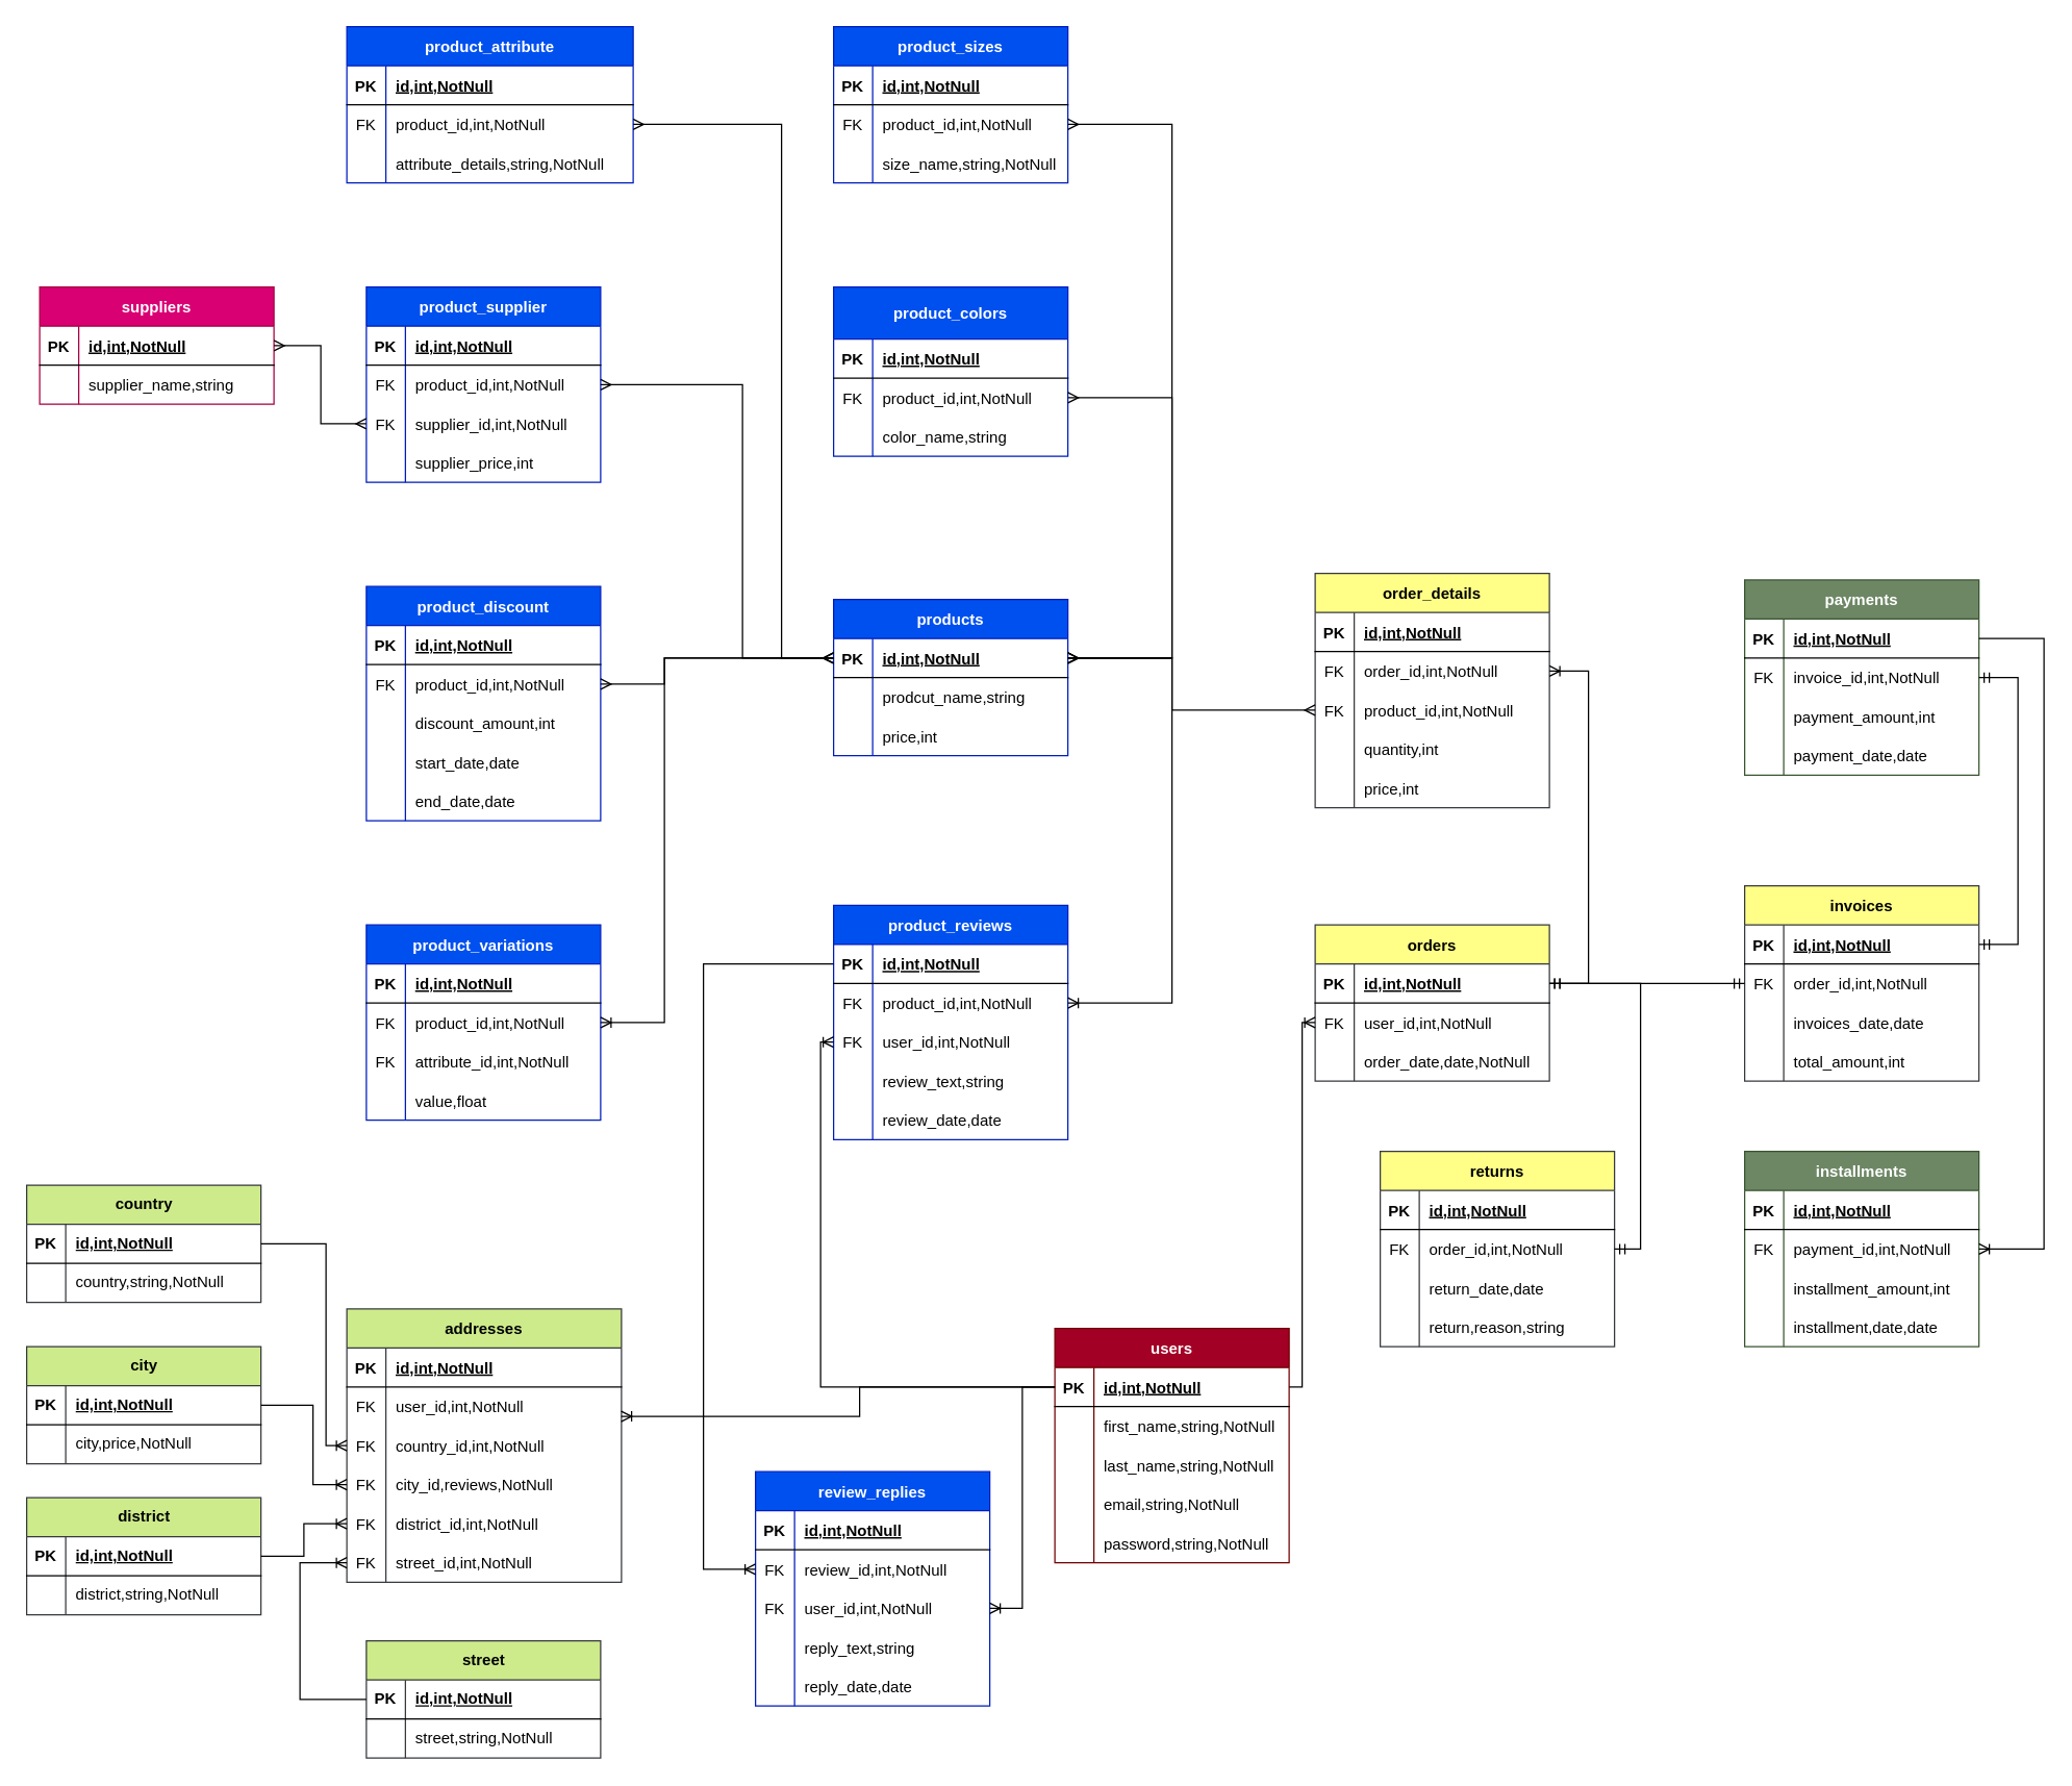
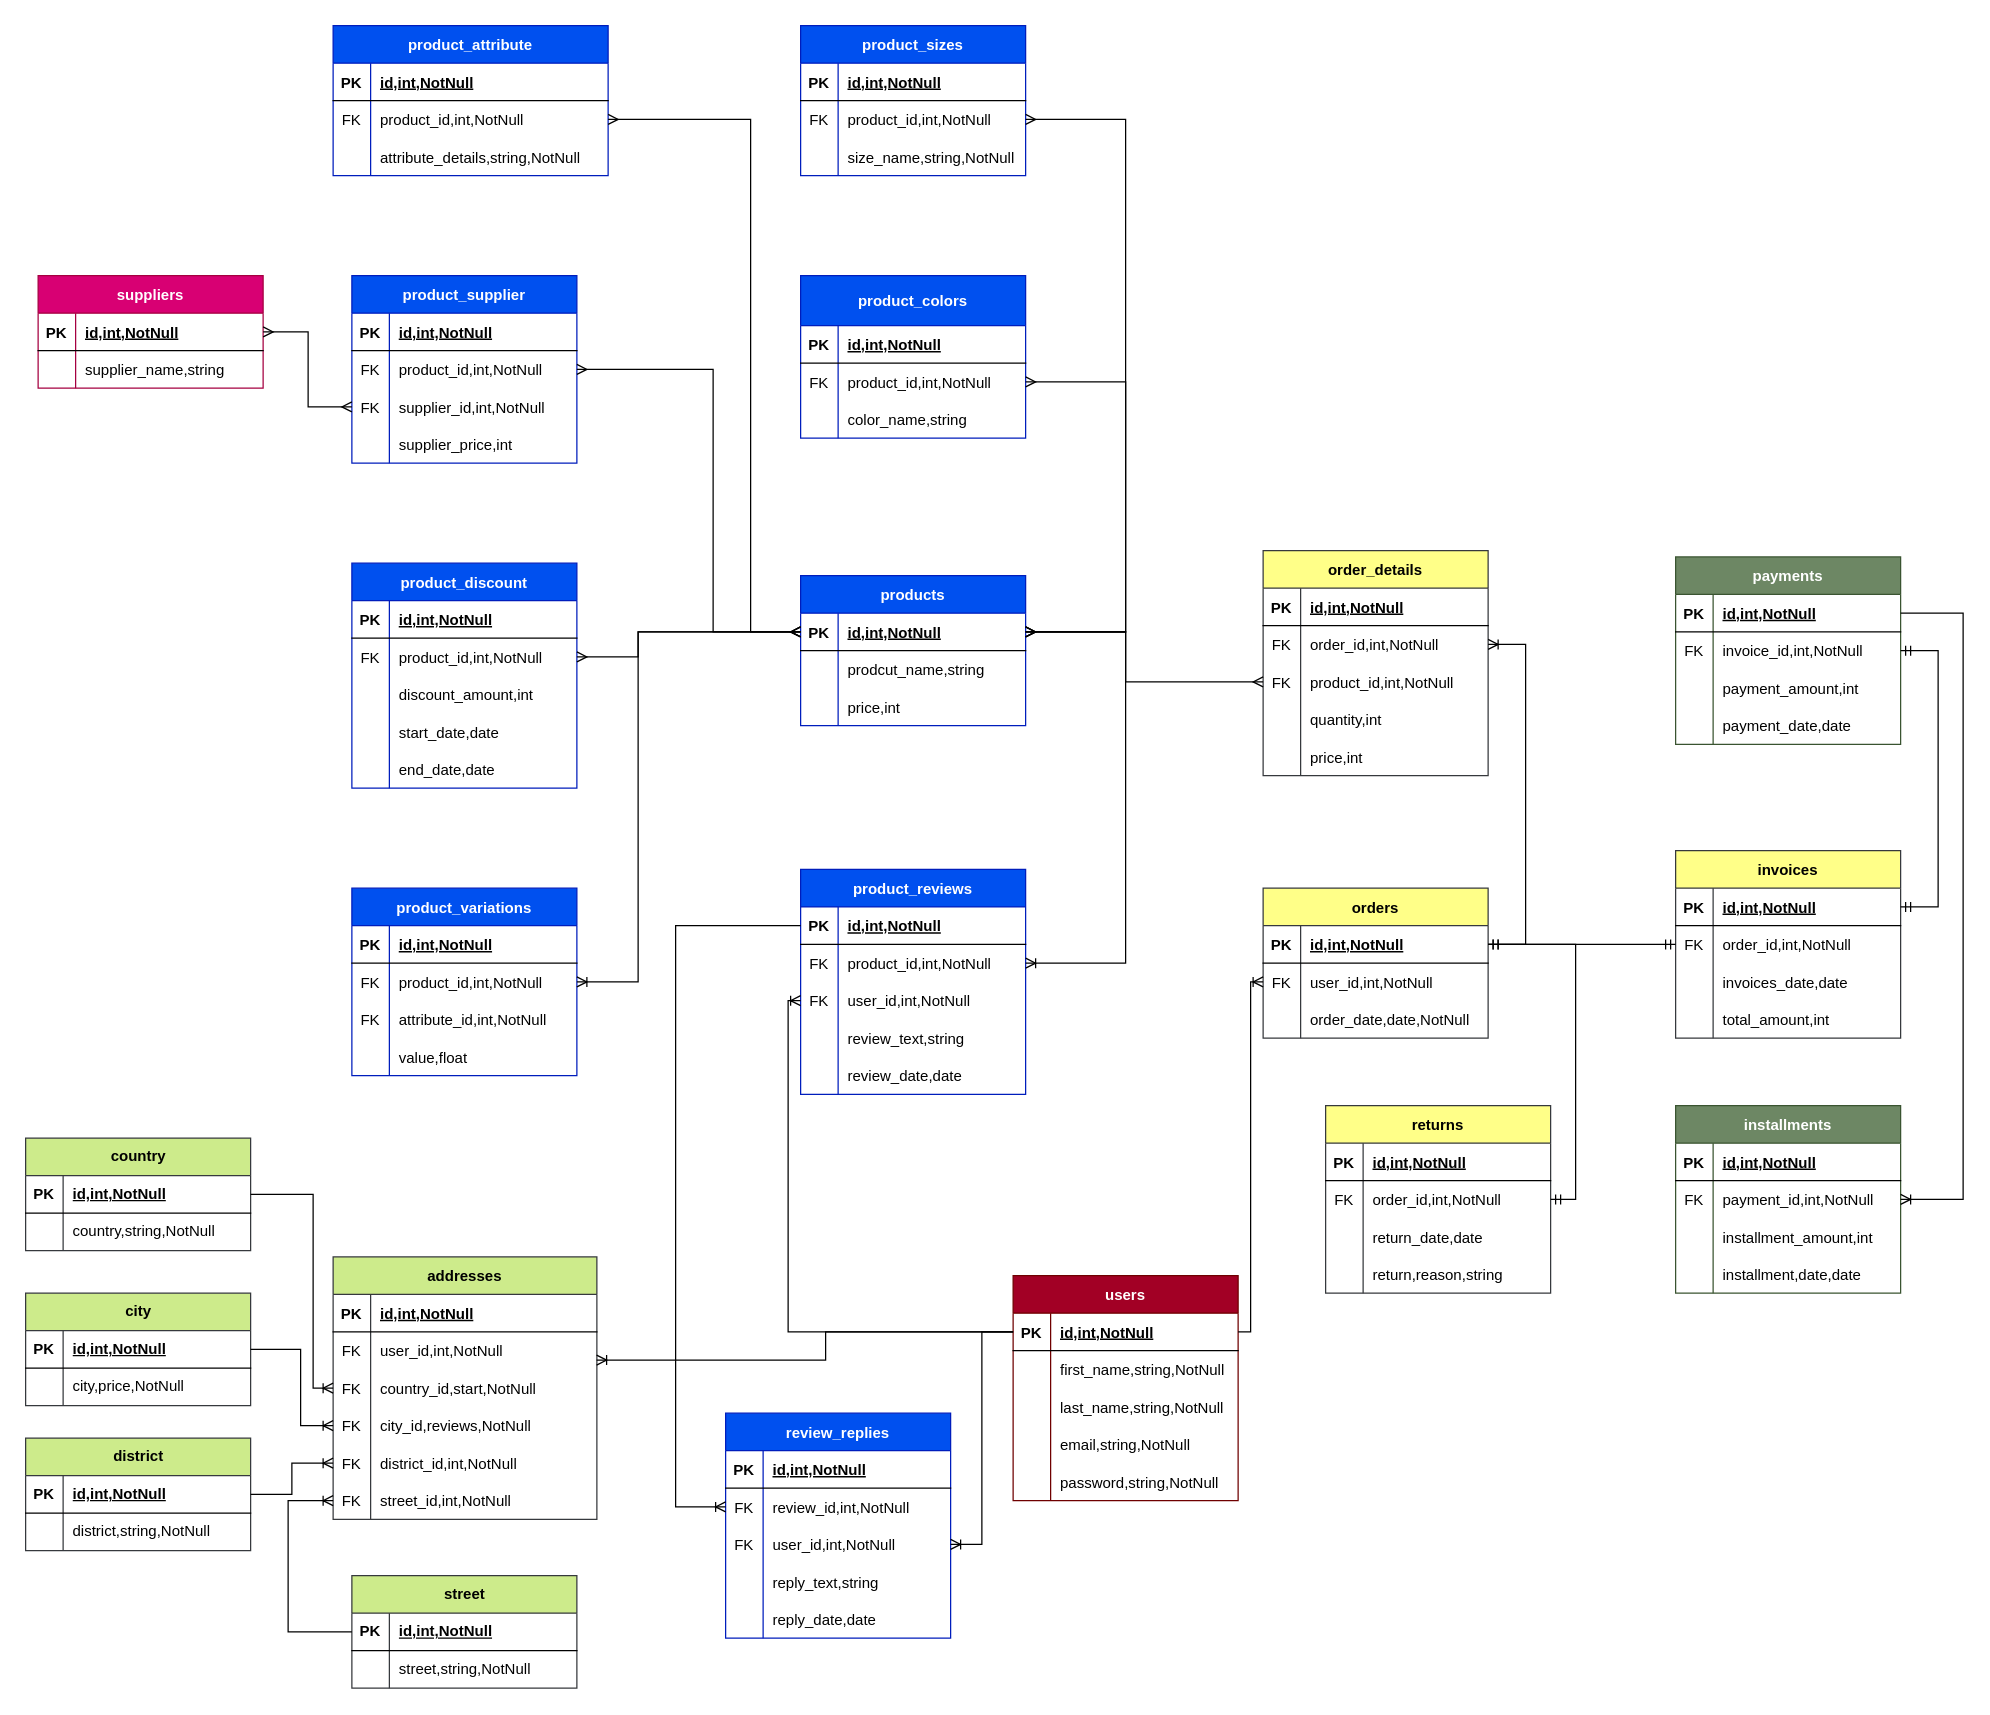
- <mxCell id="11" value="country_id,int,NotNull" style="shape=partialRectangle;connectable=0;fillColor=none;top=0;left=0;bottom=0;right=0;align=left;spacingLeft=6;overflow=hidden;" parent="9" vertex="1"><mxGeometry x="30" width="181" height="30" as="geometry"><mxRectangle width="181" height="30" as="alternateBounds" /></mxGeometry></mxCell>
+ <mxCell id="11" value="country_id,start,NotNull" style="shape=partialRectangle;connectable=0;fillColor=none;top=0;left=0;bottom=0;right=0;align=left;spacingLeft=6;overflow=hidden;" parent="9" vertex="1"><mxGeometry x="30" width="181" height="30" as="geometry"><mxRectangle width="181" height="30" as="alternateBounds" /></mxGeometry></mxCell>
